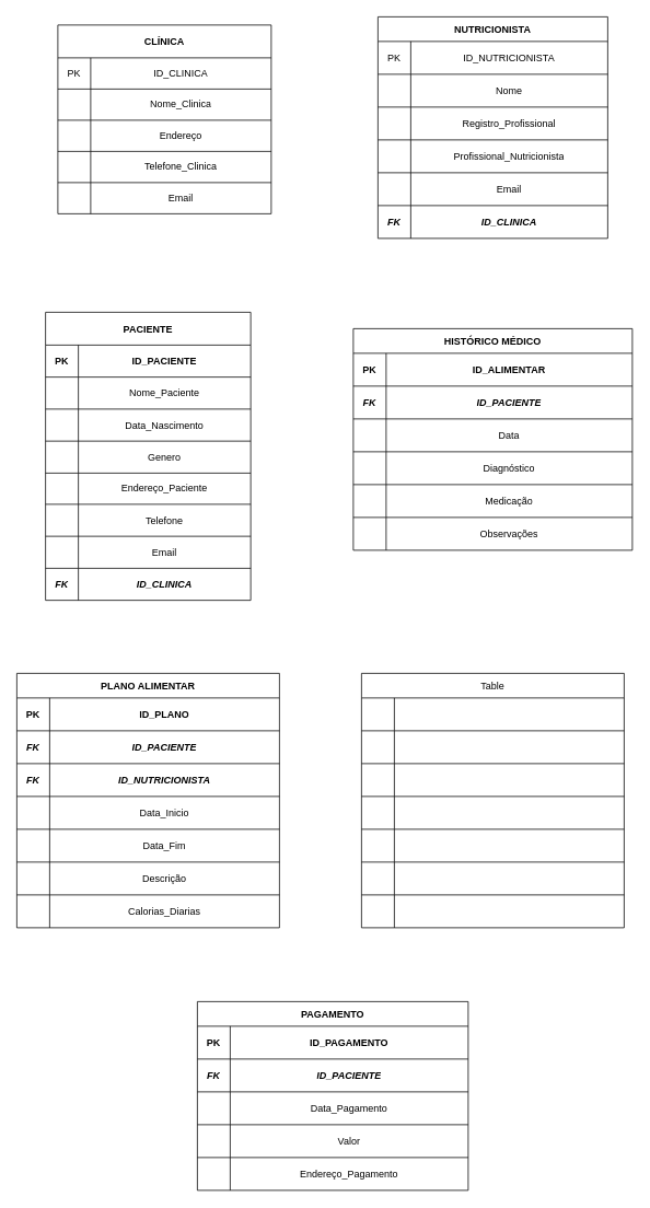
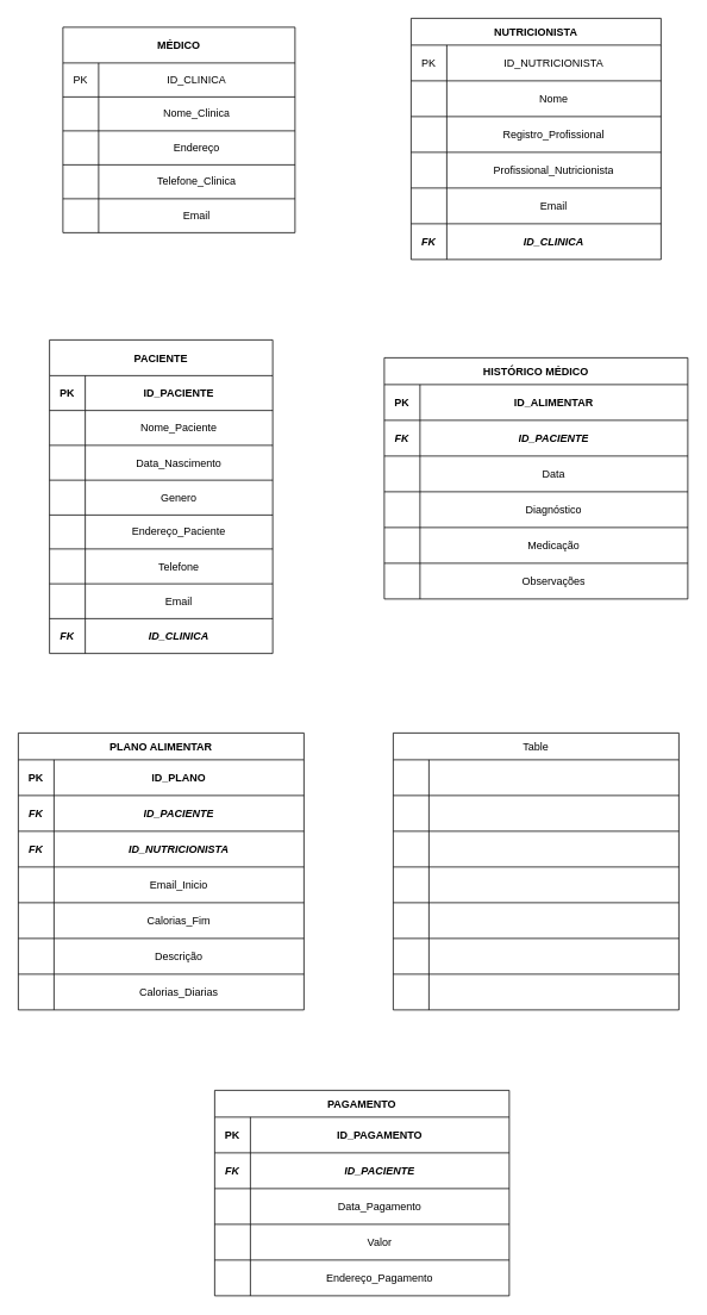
- <mxCell id="109" value="CLÍNICA" style="shape=table;startSize=40;container=1;collapsible=0;childLayout=tableLayout;fontStyle=1" vertex="1" parent="1"><mxGeometry x="70" y="30" width="260" height="230" as="geometry" /></mxCell>
+ <mxCell id="109" value="MÉDICO" style="shape=table;startSize=40;container=1;collapsible=0;childLayout=tableLayout;fontStyle=1" vertex="1" parent="1"><mxGeometry x="70" y="30" width="260" height="230" as="geometry" /></mxCell>
- <mxCell id="58" value="Data_Inicio" style="shape=partialRectangle;html=1;whiteSpace=wrap;connectable=0;strokeColor=inherit;overflow=hidden;fillColor=none;top=0;left=0;bottom=0;right=0;pointerEvents=1;" vertex="1" parent="56"><mxGeometry x="40" width="280" height="40" as="geometry"><mxRectangle width="280" height="40" as="alternateBounds" /></mxGeometry></mxCell>
+ <mxCell id="58" value="Email_Inicio" style="shape=partialRectangle;html=1;whiteSpace=wrap;connectable=0;strokeColor=inherit;overflow=hidden;fillColor=none;top=0;left=0;bottom=0;right=0;pointerEvents=1;" vertex="1" parent="56"><mxGeometry x="40" width="280" height="40" as="geometry"><mxRectangle width="280" height="40" as="alternateBounds" /></mxGeometry></mxCell>
- <mxCell id="61" value="Data_Fim" style="shape=partialRectangle;html=1;whiteSpace=wrap;connectable=0;strokeColor=inherit;overflow=hidden;fillColor=none;top=0;left=0;bottom=0;right=0;pointerEvents=1;" vertex="1" parent="59"><mxGeometry x="40" width="280" height="40" as="geometry"><mxRectangle width="280" height="40" as="alternateBounds" /></mxGeometry></mxCell>
+ <mxCell id="61" value="Calorias_Fim" style="shape=partialRectangle;html=1;whiteSpace=wrap;connectable=0;strokeColor=inherit;overflow=hidden;fillColor=none;top=0;left=0;bottom=0;right=0;pointerEvents=1;" vertex="1" parent="59"><mxGeometry x="40" width="280" height="40" as="geometry"><mxRectangle width="280" height="40" as="alternateBounds" /></mxGeometry></mxCell>
